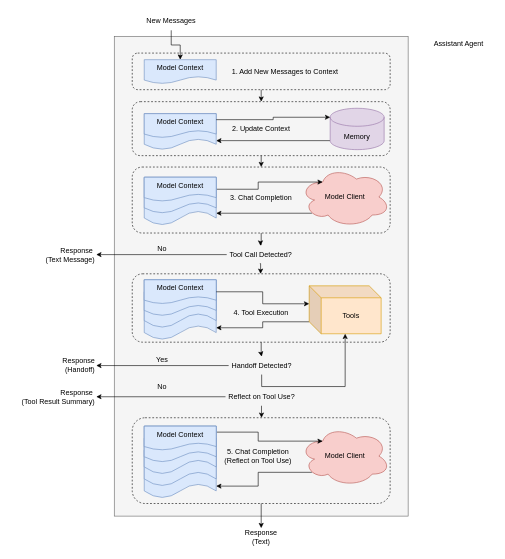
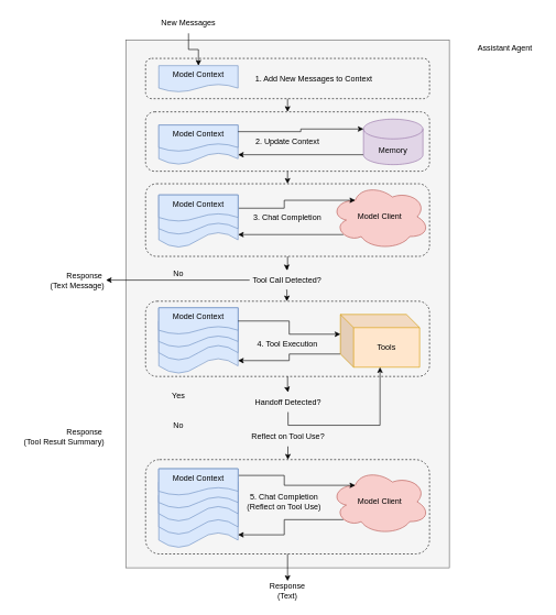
- <mxCell id="61" value="Response&lt;div&gt;(Handoff)&lt;/div&gt;" style="text;html=1;align=right;verticalAlign=middle;whiteSpace=wrap;rounded=0;" vertex="1" parent="1"><mxGeometry x="100" y="594" width="60" height="30" as="geometry" /></mxCell>
- <mxCell id="58" style="edgeStyle=orthogonalEdgeStyle;rounded=0;orthogonalLoop=1;jettySize=auto;html=1;entryX=1;entryY=0.5;entryDx=0;entryDy=0;" edge="1" parent="1" source="60" target="61"><mxGeometry relative="1" as="geometry" /></mxCell>
- <mxCell id="52" style="edgeStyle=orthogonalEdgeStyle;rounded=0;orthogonalLoop=1;jettySize=auto;html=1;entryX=1;entryY=0.5;entryDx=0;entryDy=0;" edge="1" parent="1" source="54" target="43"><mxGeometry relative="1" as="geometry" /></mxCell>
